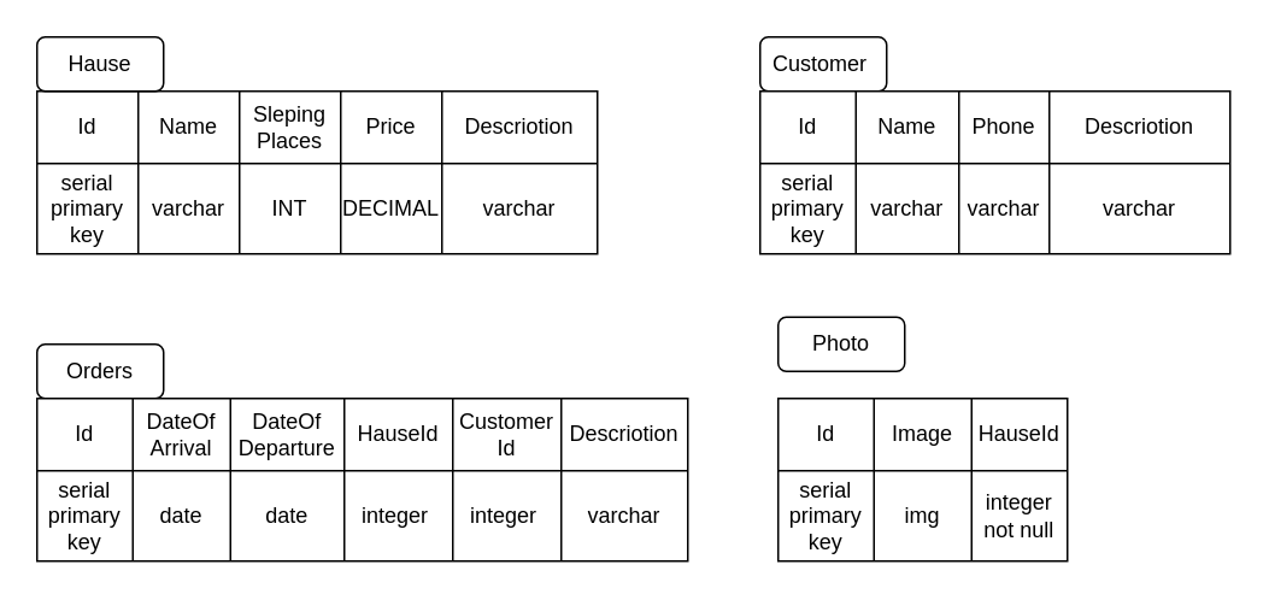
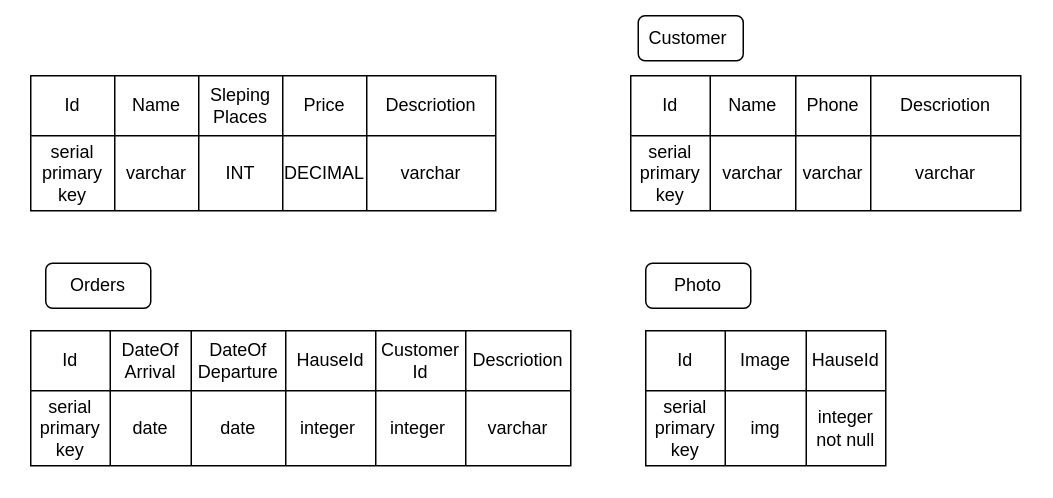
- <mxCell id="24" value="Hause" style="rounded=1;whiteSpace=wrap;html=1;" vertex="1" parent="1"><mxGeometry x="20" y="20" width="70" height="30" as="geometry" /></mxCell>
- <mxCell id="25" value="Customer&amp;nbsp;" style="rounded=1;whiteSpace=wrap;html=1;" vertex="1" parent="1"><mxGeometry x="420" y="20" width="70" height="30" as="geometry" /></mxCell>
+ <mxCell id="25" value="Customer&amp;nbsp;" style="rounded=1;whiteSpace=wrap;html=1;" vertex="1" parent="1"><mxGeometry x="425" y="10" width="70" height="30" as="geometry" /></mxCell>
- <mxCell id="26" value="Orders" style="rounded=1;whiteSpace=wrap;html=1;" vertex="1" parent="1"><mxGeometry x="20" y="190" width="70" height="30" as="geometry" /></mxCell>
+ <mxCell id="26" value="Orders" style="rounded=1;whiteSpace=wrap;html=1;" vertex="1" parent="1"><mxGeometry x="30" y="175" width="70" height="30" as="geometry" /></mxCell>
